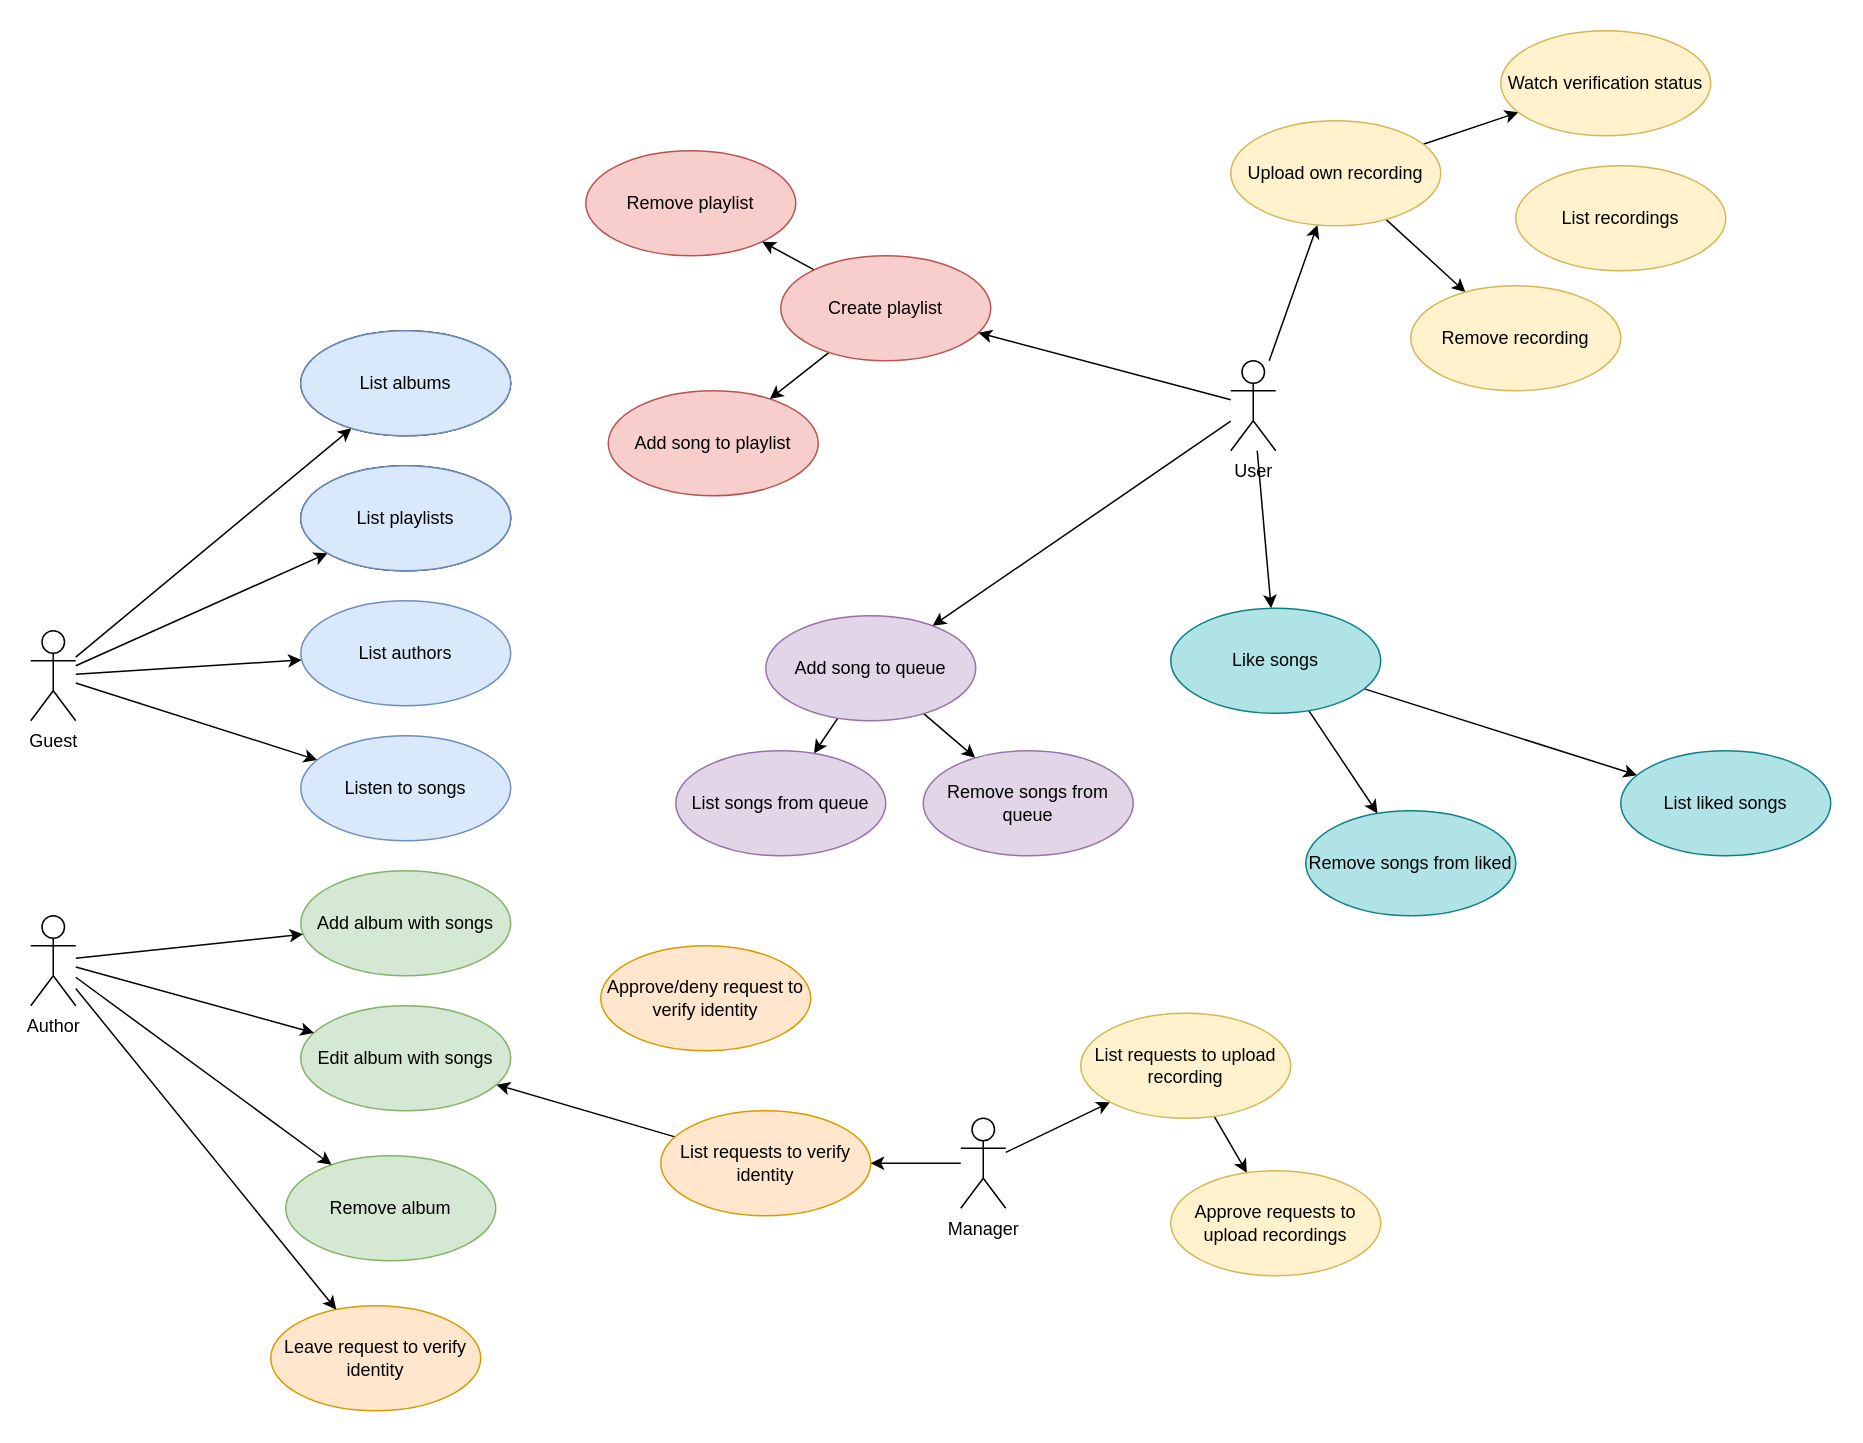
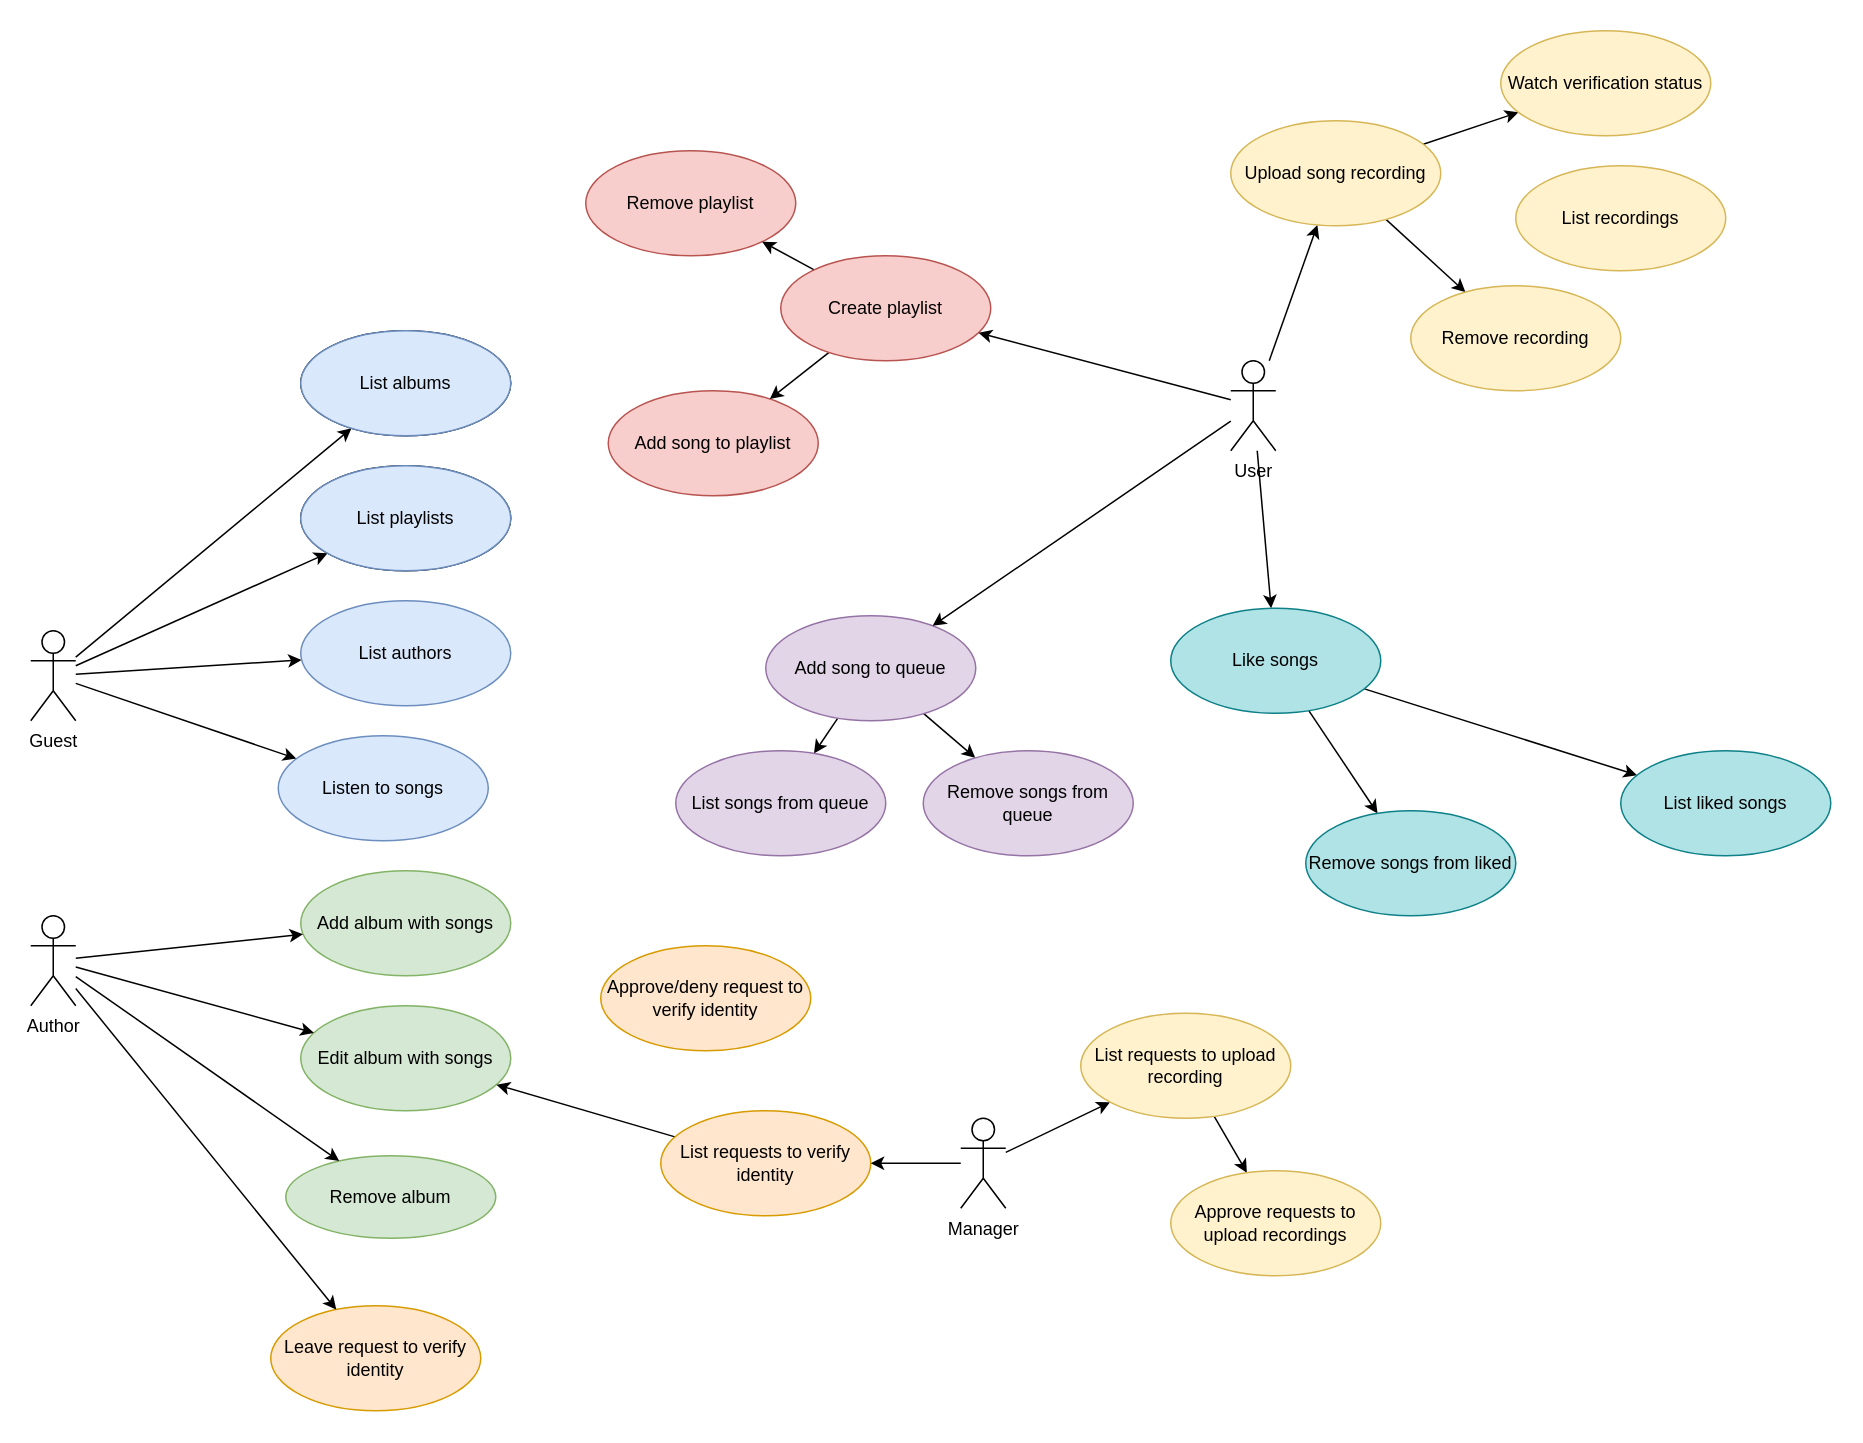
- <mxCell id="47" value="Upload own recording" style="ellipse;whiteSpace=wrap;html=1;fillColor=#fff2cc;strokeColor=#d6b656;" vertex="1" parent="1"><mxGeometry x="820" y="80" width="140" height="70" as="geometry" /></mxCell>
+ <mxCell id="47" value="Upload song recording" style="ellipse;whiteSpace=wrap;html=1;fillColor=#fff2cc;strokeColor=#d6b656;" vertex="1" parent="1"><mxGeometry x="820" y="80" width="140" height="70" as="geometry" /></mxCell>
- <mxCell id="10" value="Listen to songs" style="ellipse;whiteSpace=wrap;html=1;fillColor=#dae8fc;strokeColor=#6c8ebf;" vertex="1" parent="1"><mxGeometry x="200" y="490" width="140" height="70" as="geometry" /></mxCell>
+ <mxCell id="10" value="Listen to songs" style="ellipse;whiteSpace=wrap;html=1;fillColor=#dae8fc;strokeColor=#6c8ebf;" vertex="1" parent="1"><mxGeometry x="185" y="490" width="140" height="70" as="geometry" /></mxCell>
- <mxCell id="14" value="Remove album" style="ellipse;whiteSpace=wrap;html=1;fillColor=#d5e8d4;strokeColor=#82b366;" vertex="1" parent="1"><mxGeometry x="190" y="770" width="140" height="70" as="geometry" /></mxCell>
+ <mxCell id="14" value="Remove album" style="ellipse;whiteSpace=wrap;html=1;fillColor=#d5e8d4;strokeColor=#82b366;" vertex="1" parent="1"><mxGeometry x="190" y="770" width="140" height="55" as="geometry" /></mxCell>
